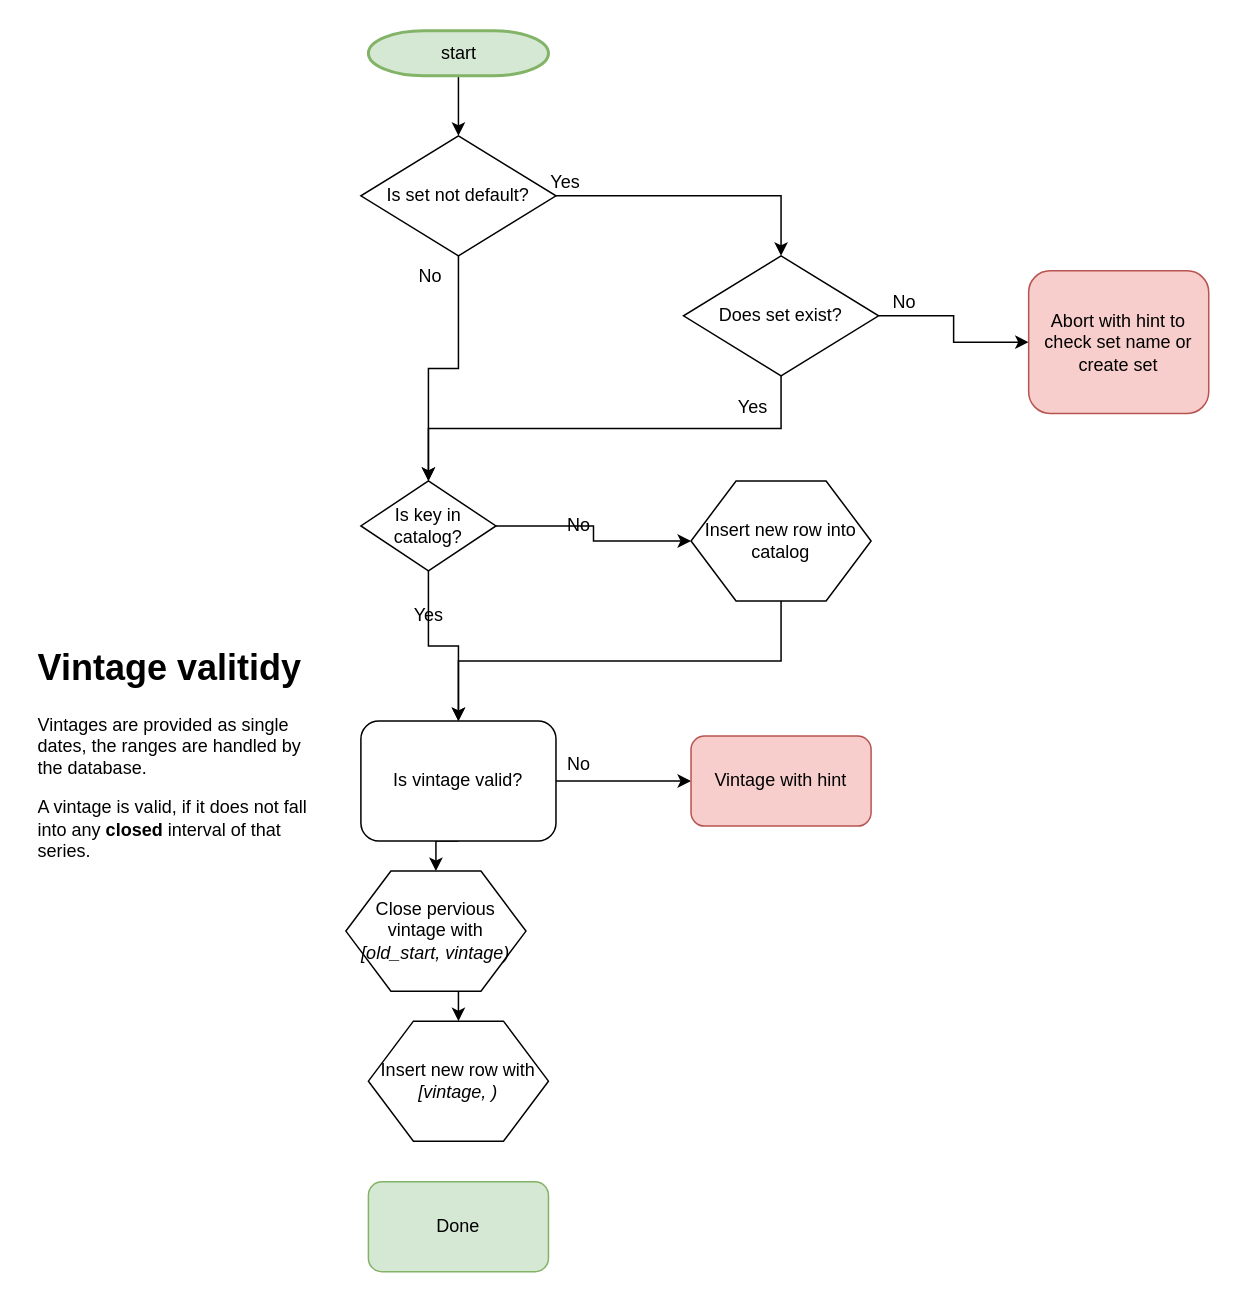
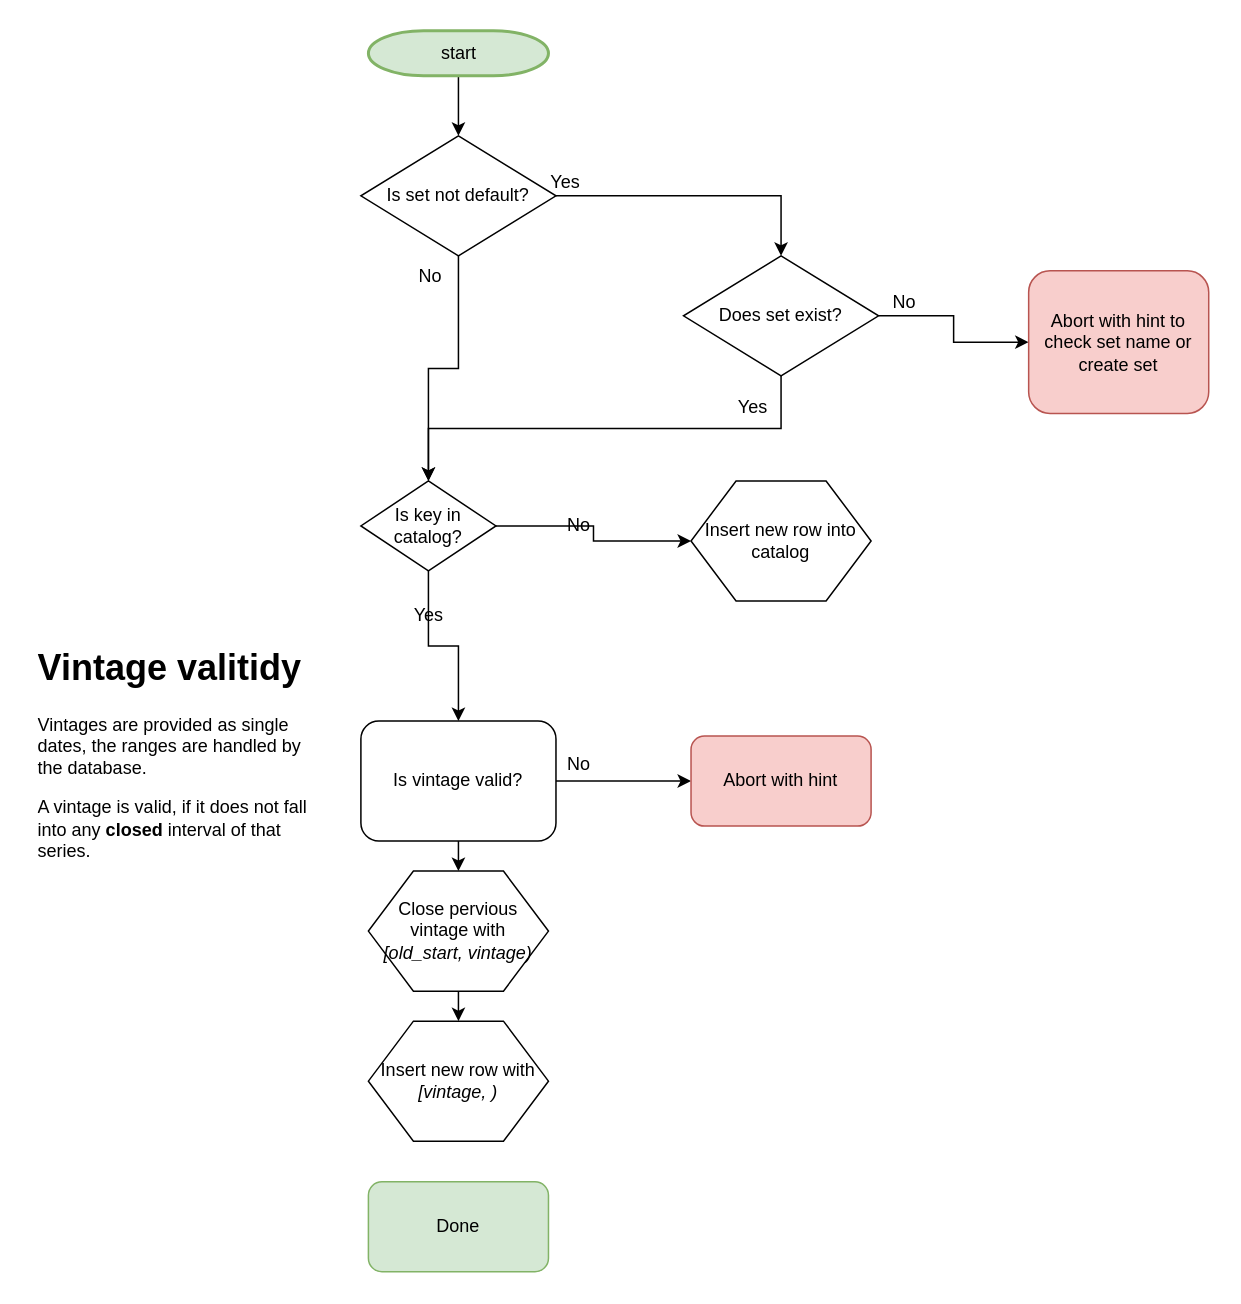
- <mxCell id="18" style="edgeStyle=orthogonalEdgeStyle;rounded=0;orthogonalLoop=1;jettySize=auto;html=1;exitX=0.5;exitY=1;exitDx=0;exitDy=0;entryX=0.5;entryY=0;entryDx=0;entryDy=0;" parent="1" source="19" target="23" edge="1"><mxGeometry relative="1" as="geometry" /></mxCell>
- <mxCell id="27" value="Vintage with hint" style="rounded=1;whiteSpace=wrap;html=1;fillColor=#f8cecc;strokeColor=#b85450;" parent="1" vertex="1"><mxGeometry x="460" y="490" width="120" height="60" as="geometry" /></mxCell>
+ <mxCell id="27" value="Abort with hint" style="rounded=1;whiteSpace=wrap;html=1;fillColor=#f8cecc;strokeColor=#b85450;" parent="1" vertex="1"><mxGeometry x="460" y="490" width="120" height="60" as="geometry" /></mxCell>
- <mxCell id="29" value="Close pervious vintage with &lt;i&gt;[old_start, vintage)&lt;/i&gt;" style="shape=hexagon;perimeter=hexagonPerimeter2;whiteSpace=wrap;html=1;" parent="1" vertex="1"><mxGeometry x="230" y="580" width="120" height="80" as="geometry" /></mxCell>
+ <mxCell id="29" value="Close pervious vintage with &lt;i&gt;[old_start, vintage)&lt;/i&gt;" style="shape=hexagon;perimeter=hexagonPerimeter2;whiteSpace=wrap;html=1;" parent="1" vertex="1"><mxGeometry x="245" y="580" width="120" height="80" as="geometry" /></mxCell>
